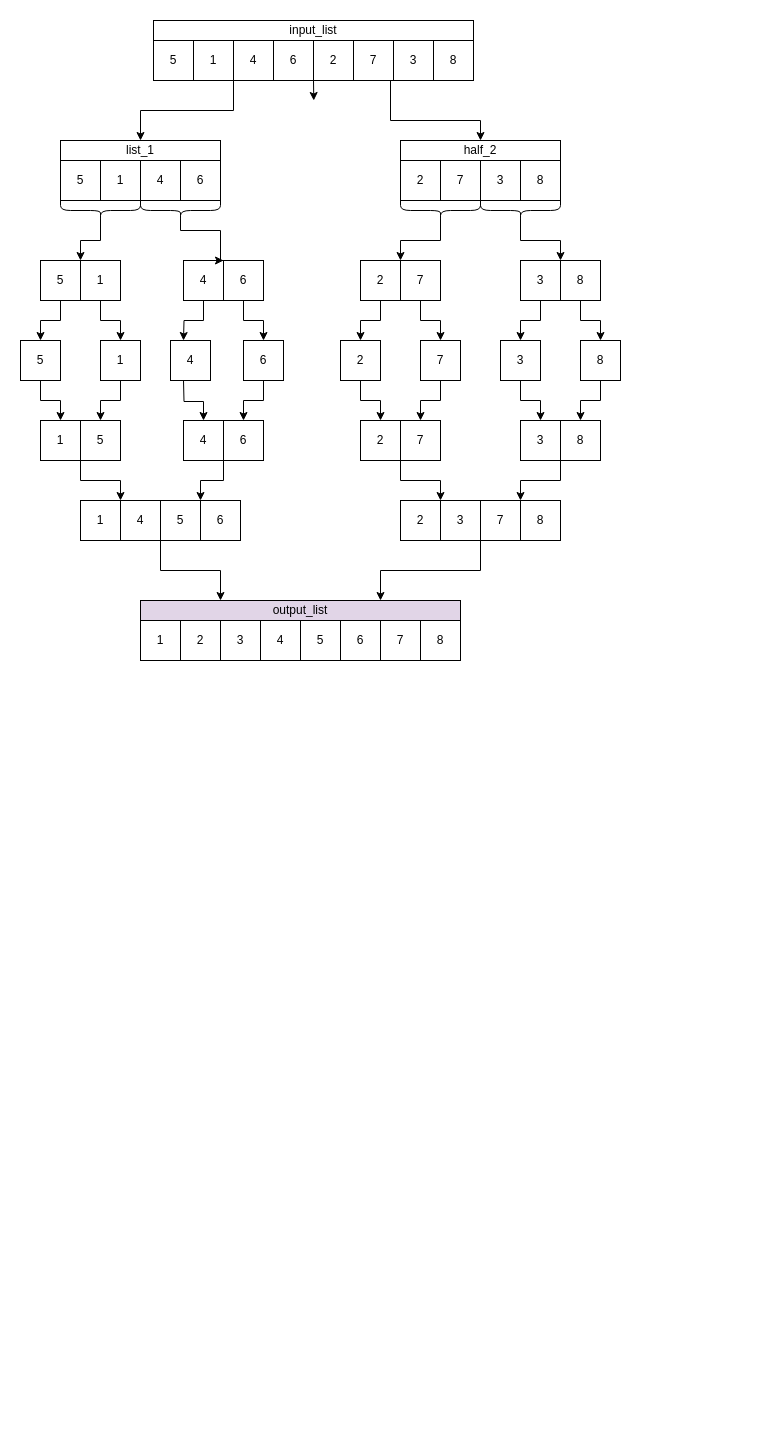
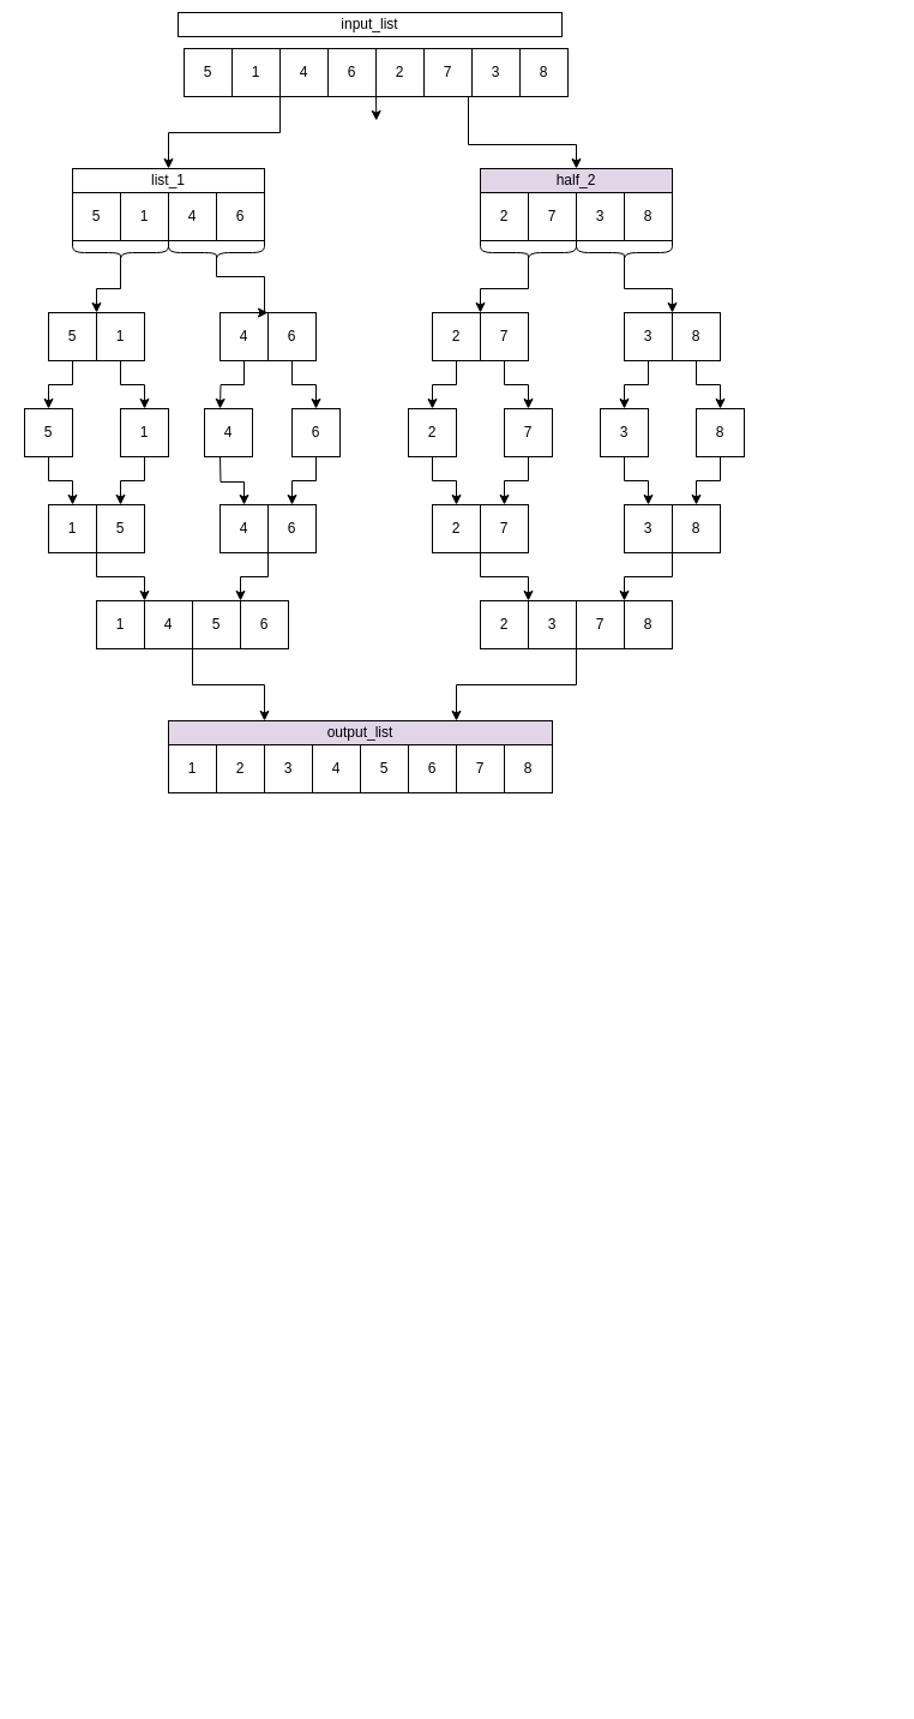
- <mxCell id="13" value="input_list" style="rounded=0;whiteSpace=wrap;html=1;container=0;" parent="1" vertex="1"><mxGeometry x="153" y="20" width="320" height="20" as="geometry" /></mxCell>
+ <mxCell id="13" value="input_list" style="rounded=0;whiteSpace=wrap;html=1;container=0;" parent="1" vertex="1"><mxGeometry x="148" y="10" width="320" height="20" as="geometry" /></mxCell>
- <mxCell id="23" value="half_2" style="rounded=0;whiteSpace=wrap;html=1;" parent="1" vertex="1"><mxGeometry x="400" y="140" width="160" height="20" as="geometry" /></mxCell>
+ <mxCell id="23" value="half_2" style="rounded=0;whiteSpace=wrap;html=1;fillColor=#e1d5e7;" parent="1" vertex="1"><mxGeometry x="400" y="140" width="160" height="20" as="geometry" /></mxCell>
